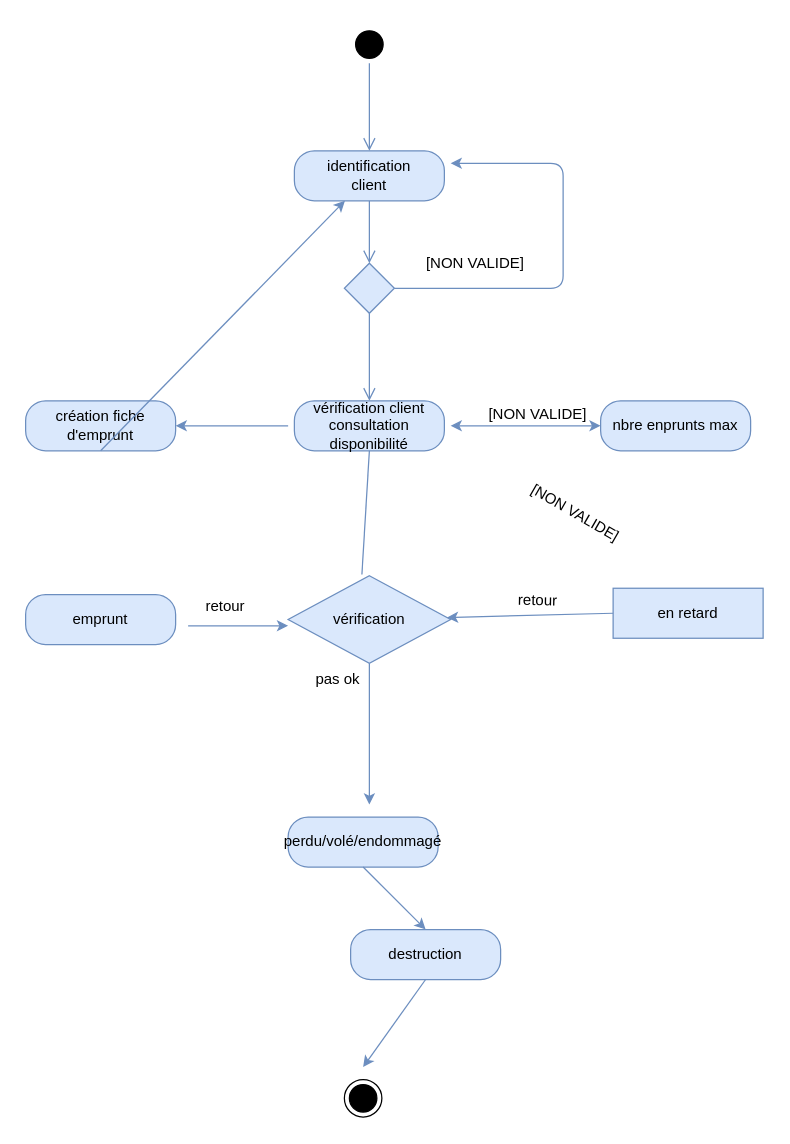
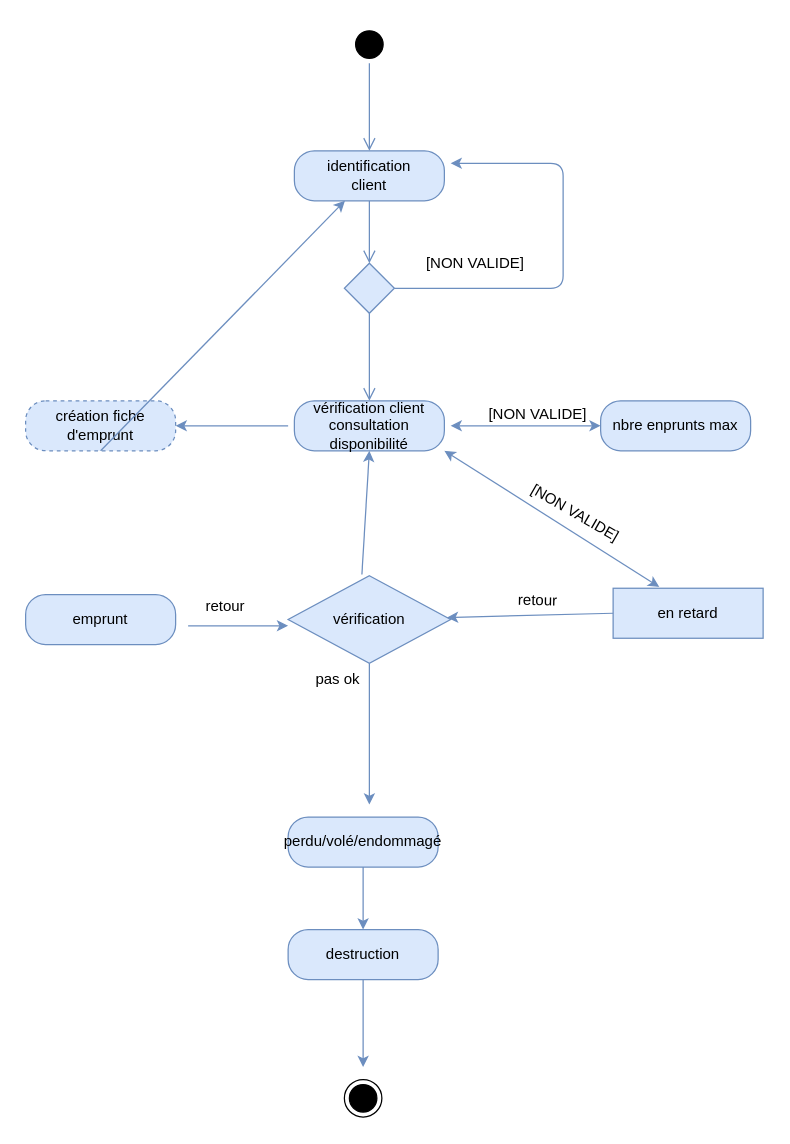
- <mxCell id="16" value="création fiche d'emprunt" style="rounded=1;whiteSpace=wrap;html=1;arcSize=40;fillColor=#dae8fc;strokeColor=#6c8ebf;" parent="1" vertex="1"><mxGeometry x="20" y="320" width="120" height="40" as="geometry" /></mxCell>
+ <mxCell id="16" value="création fiche d'emprunt" style="rounded=1;whiteSpace=wrap;html=1;arcSize=40;fillColor=#dae8fc;strokeColor=#6c8ebf;dashed=1;" parent="1" vertex="1"><mxGeometry x="20" y="320" width="120" height="40" as="geometry" /></mxCell>
- <mxCell id="30" value="" style="endArrow=none;html=1;exitX=0.454;exitY=-0.014;exitDx=0;exitDy=0;exitPerimeter=0;entryX=0.5;entryY=1;entryDx=0;entryDy=0;fillColor=#dae8fc;strokeColor=#6c8ebf;" edge="1" parent="1" source="8" target="5"><mxGeometry width="50" height="50" relative="1" as="geometry"><mxPoint x="270" y="460" as="sourcePoint" /><mxPoint x="320" y="410" as="targetPoint" /></mxGeometry></mxCell>
+ <mxCell id="30" value="" style="endArrow=classic;html=1;exitX=0.454;exitY=-0.014;exitDx=0;exitDy=0;exitPerimeter=0;entryX=0.5;entryY=1;entryDx=0;entryDy=0;fillColor=#dae8fc;strokeColor=#6c8ebf;" edge="1" parent="1" source="8" target="5"><mxGeometry width="50" height="50" relative="1" as="geometry"><mxPoint x="270" y="460" as="sourcePoint" /><mxPoint x="320" y="410" as="targetPoint" /></mxGeometry></mxCell>
+ <mxCell id="25" value="" style="endArrow=classic;startArrow=classic;html=1;entryX=1;entryY=1;entryDx=0;entryDy=0;exitX=0.308;exitY=-0.025;exitDx=0;exitDy=0;exitPerimeter=0;fillColor=#dae8fc;strokeColor=#6c8ebf;" edge="1" parent="1" source="18" target="5"><mxGeometry width="50" height="50" relative="1" as="geometry"><mxPoint x="370" y="420" as="sourcePoint" /><mxPoint x="420" y="370" as="targetPoint" /></mxGeometry></mxCell>
- <mxCell id="14" value="destruction" style="rounded=1;whiteSpace=wrap;html=1;arcSize=40;fillColor=#dae8fc;strokeColor=#6c8ebf;" parent="1" vertex="1"><mxGeometry x="280" y="743" width="120" height="40" as="geometry" /></mxCell>
+ <mxCell id="14" value="destruction" style="rounded=1;whiteSpace=wrap;html=1;arcSize=40;fillColor=#dae8fc;strokeColor=#6c8ebf;" parent="1" vertex="1"><mxGeometry x="230" y="743" width="120" height="40" as="geometry" /></mxCell>
